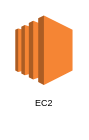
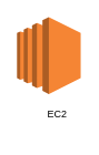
- <mxCell id="3" value="&lt;div&gt;EC2&lt;/div&gt;&lt;div&gt;&lt;br&gt;&lt;/div&gt;" style="text;html=1;align=center;verticalAlign=middle;resizable=0;points=[];autosize=1;strokeColor=none;fillColor=none;" vertex="1" parent="1"><mxGeometry x="33.25" y="125" width="50" height="40" as="geometry" /></mxCell>
+ <mxCell id="3" value="&lt;div&gt;EC2&lt;/div&gt;&lt;div&gt;&lt;br&gt;&lt;/div&gt;" style="text;html=1;align=center;verticalAlign=middle;resizable=0;points=[];autosize=1;strokeColor=none;fillColor=none;" vertex="1" parent="1"><mxGeometry x="43.25" y="125" width="50" height="40" as="geometry" /></mxCell>
